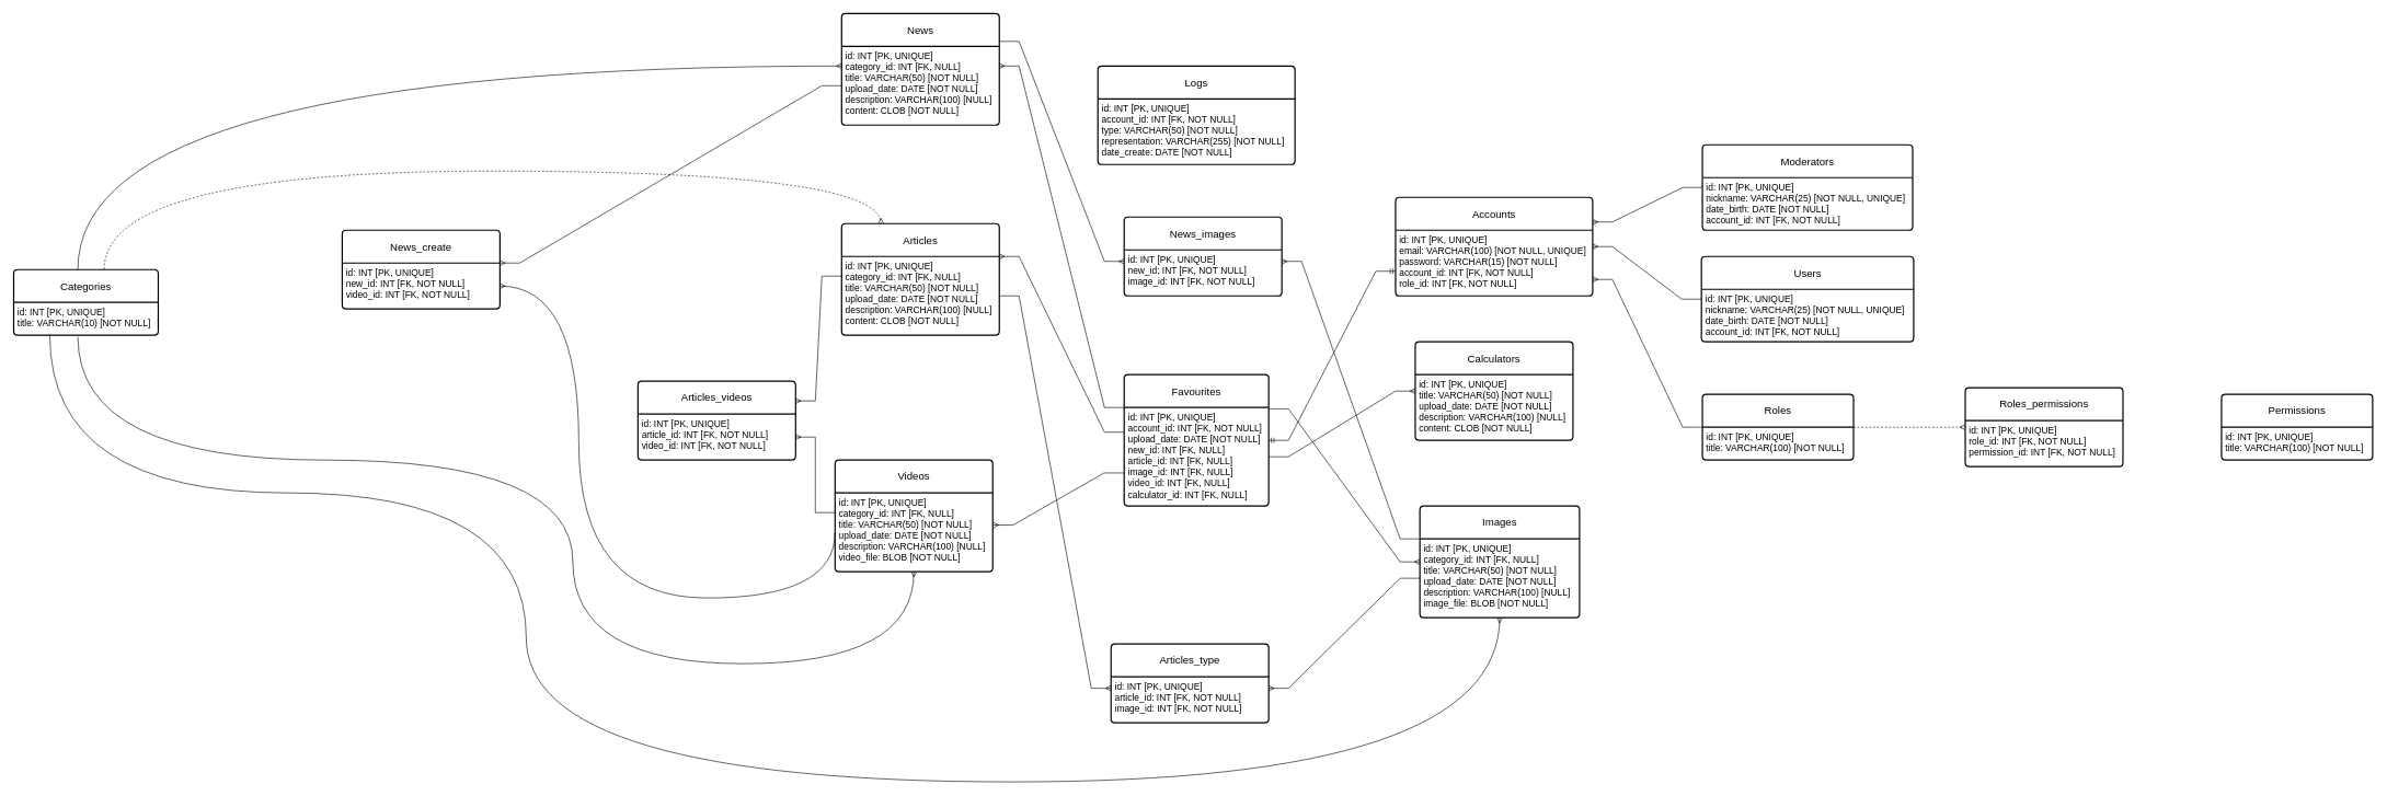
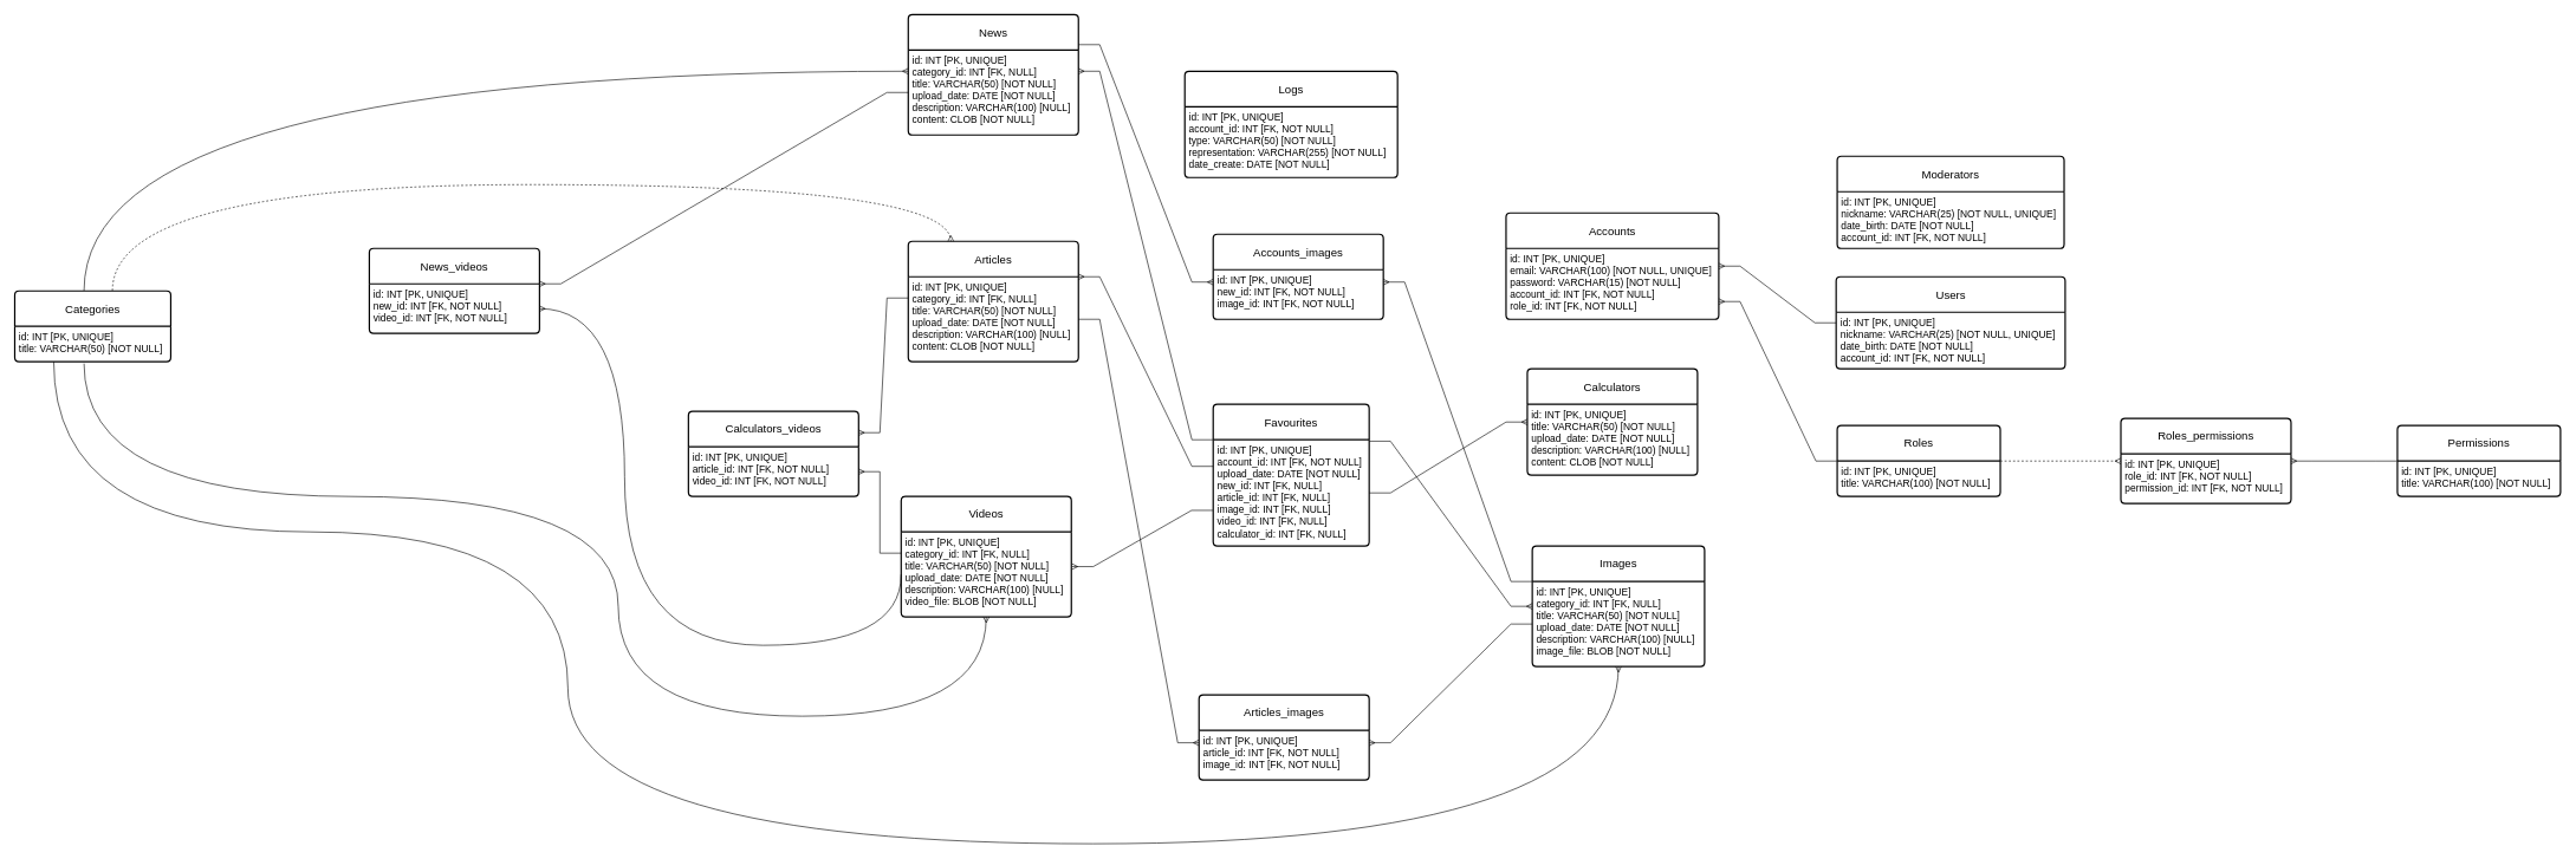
- <mxCell id="38" value="" style="edgeStyle=entityRelationEdgeStyle;fontSize=12;html=1;endArrow=ERmany;rounded=0;entryX=1;entryY=0.25;entryDx=0;entryDy=0;" edge="1" parent="1" source="6" target="8"><mxGeometry width="100" height="100" relative="1" as="geometry"><mxPoint x="1870" y="600" as="sourcePoint" /><mxPoint x="1970" y="500" as="targetPoint" /></mxGeometry></mxCell>
- <mxCell id="28" value="&lt;font style=&quot;font-size: 16px;&quot;&gt;News_images&lt;/font&gt;" style="swimlane;childLayout=stackLayout;horizontal=1;startSize=50;horizontalStack=0;rounded=1;fontSize=14;fontStyle=0;strokeWidth=2;resizeParent=0;resizeLast=1;shadow=0;dashed=0;align=center;arcSize=4;whiteSpace=wrap;html=1;" vertex="1" parent="1"><mxGeometry x="1710" y="330" width="240" height="120" as="geometry" /></mxCell>
+ <mxCell id="28" value="&lt;font style=&quot;font-size: 16px;&quot;&gt;Accounts_images&lt;/font&gt;" style="swimlane;childLayout=stackLayout;horizontal=1;startSize=50;horizontalStack=0;rounded=1;fontSize=14;fontStyle=0;strokeWidth=2;resizeParent=0;resizeLast=1;shadow=0;dashed=0;align=center;arcSize=4;whiteSpace=wrap;html=1;" vertex="1" parent="1"><mxGeometry x="1710" y="330" width="240" height="120" as="geometry" /></mxCell>
- <mxCell id="36" value="&lt;font style=&quot;font-size: 16px;&quot;&gt;News_create&lt;/font&gt;" style="swimlane;childLayout=stackLayout;horizontal=1;startSize=50;horizontalStack=0;rounded=1;fontSize=14;fontStyle=0;strokeWidth=2;resizeParent=0;resizeLast=1;shadow=0;dashed=0;align=center;arcSize=4;whiteSpace=wrap;html=1;" vertex="1" parent="1"><mxGeometry x="520" y="350" width="240" height="120" as="geometry" /></mxCell>
+ <mxCell id="36" value="&lt;font style=&quot;font-size: 16px;&quot;&gt;News_videos&lt;/font&gt;" style="swimlane;childLayout=stackLayout;horizontal=1;startSize=50;horizontalStack=0;rounded=1;fontSize=14;fontStyle=0;strokeWidth=2;resizeParent=0;resizeLast=1;shadow=0;dashed=0;align=center;arcSize=4;whiteSpace=wrap;html=1;" vertex="1" parent="1"><mxGeometry x="520" y="350" width="240" height="120" as="geometry" /></mxCell>
- <mxCell id="3" value="&lt;font style=&quot;font-size: 14px;&quot;&gt;&lt;font style=&quot;&quot;&gt;id: INT [PK, UNIQUE]&lt;br&gt;&lt;/font&gt;title: VARCHAR(10) [NOT NULL]&lt;br&gt;&lt;/font&gt;" style="align=left;strokeColor=none;fillColor=none;spacingLeft=4;fontSize=12;verticalAlign=top;resizable=0;rotatable=0;part=1;html=1;" vertex="1" parent="2"><mxGeometry y="50" width="220" height="50" as="geometry" /></mxCell>
+ <mxCell id="3" value="&lt;font style=&quot;font-size: 14px;&quot;&gt;&lt;font style=&quot;&quot;&gt;id: INT [PK, UNIQUE]&lt;br&gt;&lt;/font&gt;title: VARCHAR(50) [NOT NULL]&lt;br&gt;&lt;/font&gt;" style="align=left;strokeColor=none;fillColor=none;spacingLeft=4;fontSize=12;verticalAlign=top;resizable=0;rotatable=0;part=1;html=1;" vertex="1" parent="2"><mxGeometry y="50" width="220" height="50" as="geometry" /></mxCell>
- <mxCell id="43" value="" style="edgeStyle=entityRelationEdgeStyle;fontSize=12;html=1;endArrow=ERmandOne;startArrow=ERmandOne;rounded=0;entryX=0;entryY=0.75;entryDx=0;entryDy=0;" edge="1" parent="1" source="22" target="8"><mxGeometry width="100" height="100" relative="1" as="geometry"><mxPoint x="1520" y="470" as="sourcePoint" /><mxPoint x="1620" y="370" as="targetPoint" /></mxGeometry></mxCell>
- <mxCell id="30" value="&lt;font style=&quot;font-size: 16px;&quot;&gt;Articles_videos&lt;/font&gt;" style="swimlane;childLayout=stackLayout;horizontal=1;startSize=50;horizontalStack=0;rounded=1;fontSize=14;fontStyle=0;strokeWidth=2;resizeParent=0;resizeLast=1;shadow=0;dashed=0;align=center;arcSize=4;whiteSpace=wrap;html=1;" vertex="1" parent="1"><mxGeometry x="970" y="580" width="240" height="120" as="geometry" /></mxCell>
+ <mxCell id="30" value="&lt;font style=&quot;font-size: 16px;&quot;&gt;Calculators_videos&lt;/font&gt;" style="swimlane;childLayout=stackLayout;horizontal=1;startSize=50;horizontalStack=0;rounded=1;fontSize=14;fontStyle=0;strokeWidth=2;resizeParent=0;resizeLast=1;shadow=0;dashed=0;align=center;arcSize=4;whiteSpace=wrap;html=1;" vertex="1" parent="1"><mxGeometry x="970" y="580" width="240" height="120" as="geometry" /></mxCell>
+ <mxCell id="41" value="" style="edgeStyle=entityRelationEdgeStyle;fontSize=12;html=1;endArrow=ERmany;rounded=0;" edge="1" parent="1" source="26" target="34"><mxGeometry width="100" height="100" relative="1" as="geometry"><mxPoint x="2770" y="910" as="sourcePoint" /><mxPoint x="2870" y="810" as="targetPoint" /></mxGeometry></mxCell>
- <mxCell id="32" value="&lt;font style=&quot;font-size: 16px;&quot;&gt;Articles_type&lt;/font&gt;" style="swimlane;childLayout=stackLayout;horizontal=1;startSize=50;horizontalStack=0;rounded=1;fontSize=14;fontStyle=0;strokeWidth=2;resizeParent=0;resizeLast=1;shadow=0;dashed=0;align=center;arcSize=4;whiteSpace=wrap;html=1;" vertex="1" parent="1"><mxGeometry x="1690" y="980" width="240" height="120" as="geometry" /></mxCell>
+ <mxCell id="32" value="&lt;font style=&quot;font-size: 16px;&quot;&gt;Articles_images&lt;/font&gt;" style="swimlane;childLayout=stackLayout;horizontal=1;startSize=50;horizontalStack=0;rounded=1;fontSize=14;fontStyle=0;strokeWidth=2;resizeParent=0;resizeLast=1;shadow=0;dashed=0;align=center;arcSize=4;whiteSpace=wrap;html=1;" vertex="1" parent="1"><mxGeometry x="1690" y="980" width="240" height="120" as="geometry" /></mxCell>
